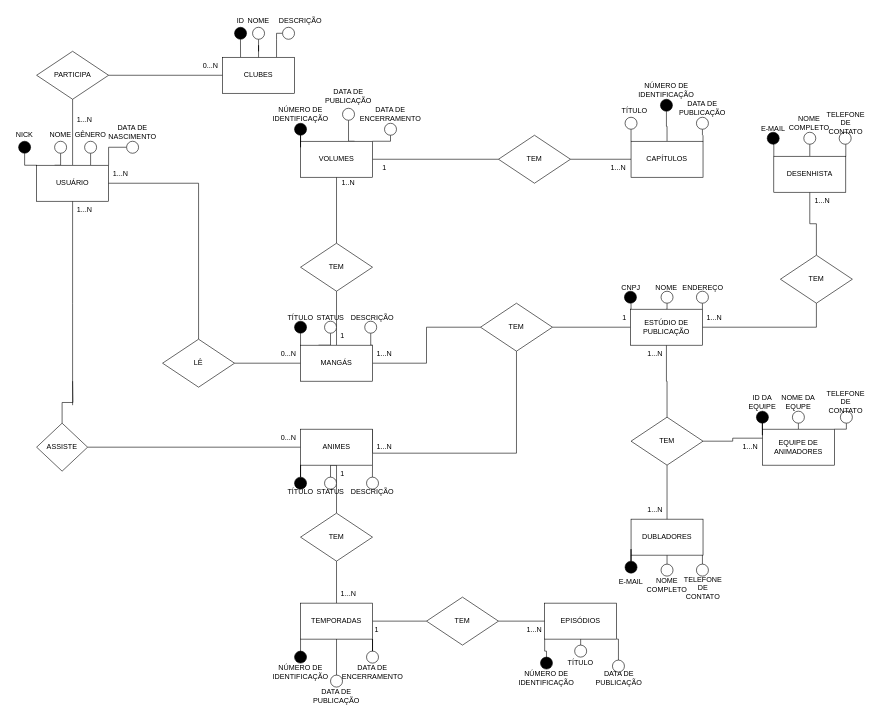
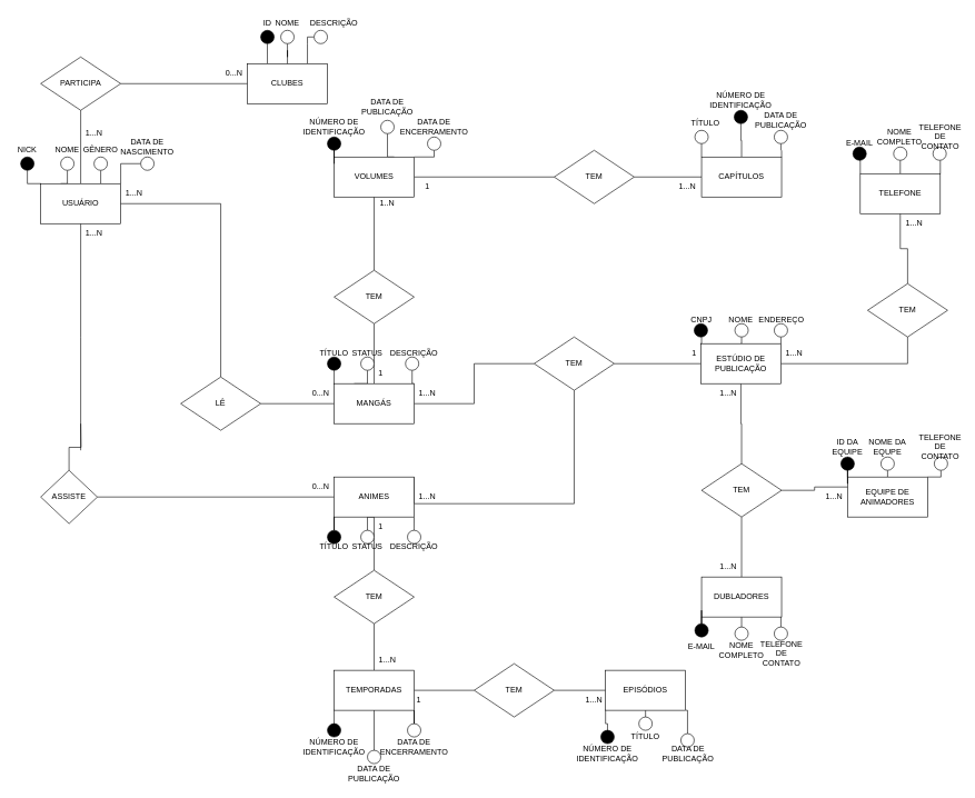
- <mxCell id="64" value="DESENHISTA" style="rounded=0;whiteSpace=wrap;html=1;" parent="1" vertex="1"><mxGeometry x="1289" y="260" width="120" height="60" as="geometry" /></mxCell>
+ <mxCell id="64" value="TELEFONE" style="rounded=0;whiteSpace=wrap;html=1;" parent="1" vertex="1"><mxGeometry x="1289" y="260" width="120" height="60" as="geometry" /></mxCell>
